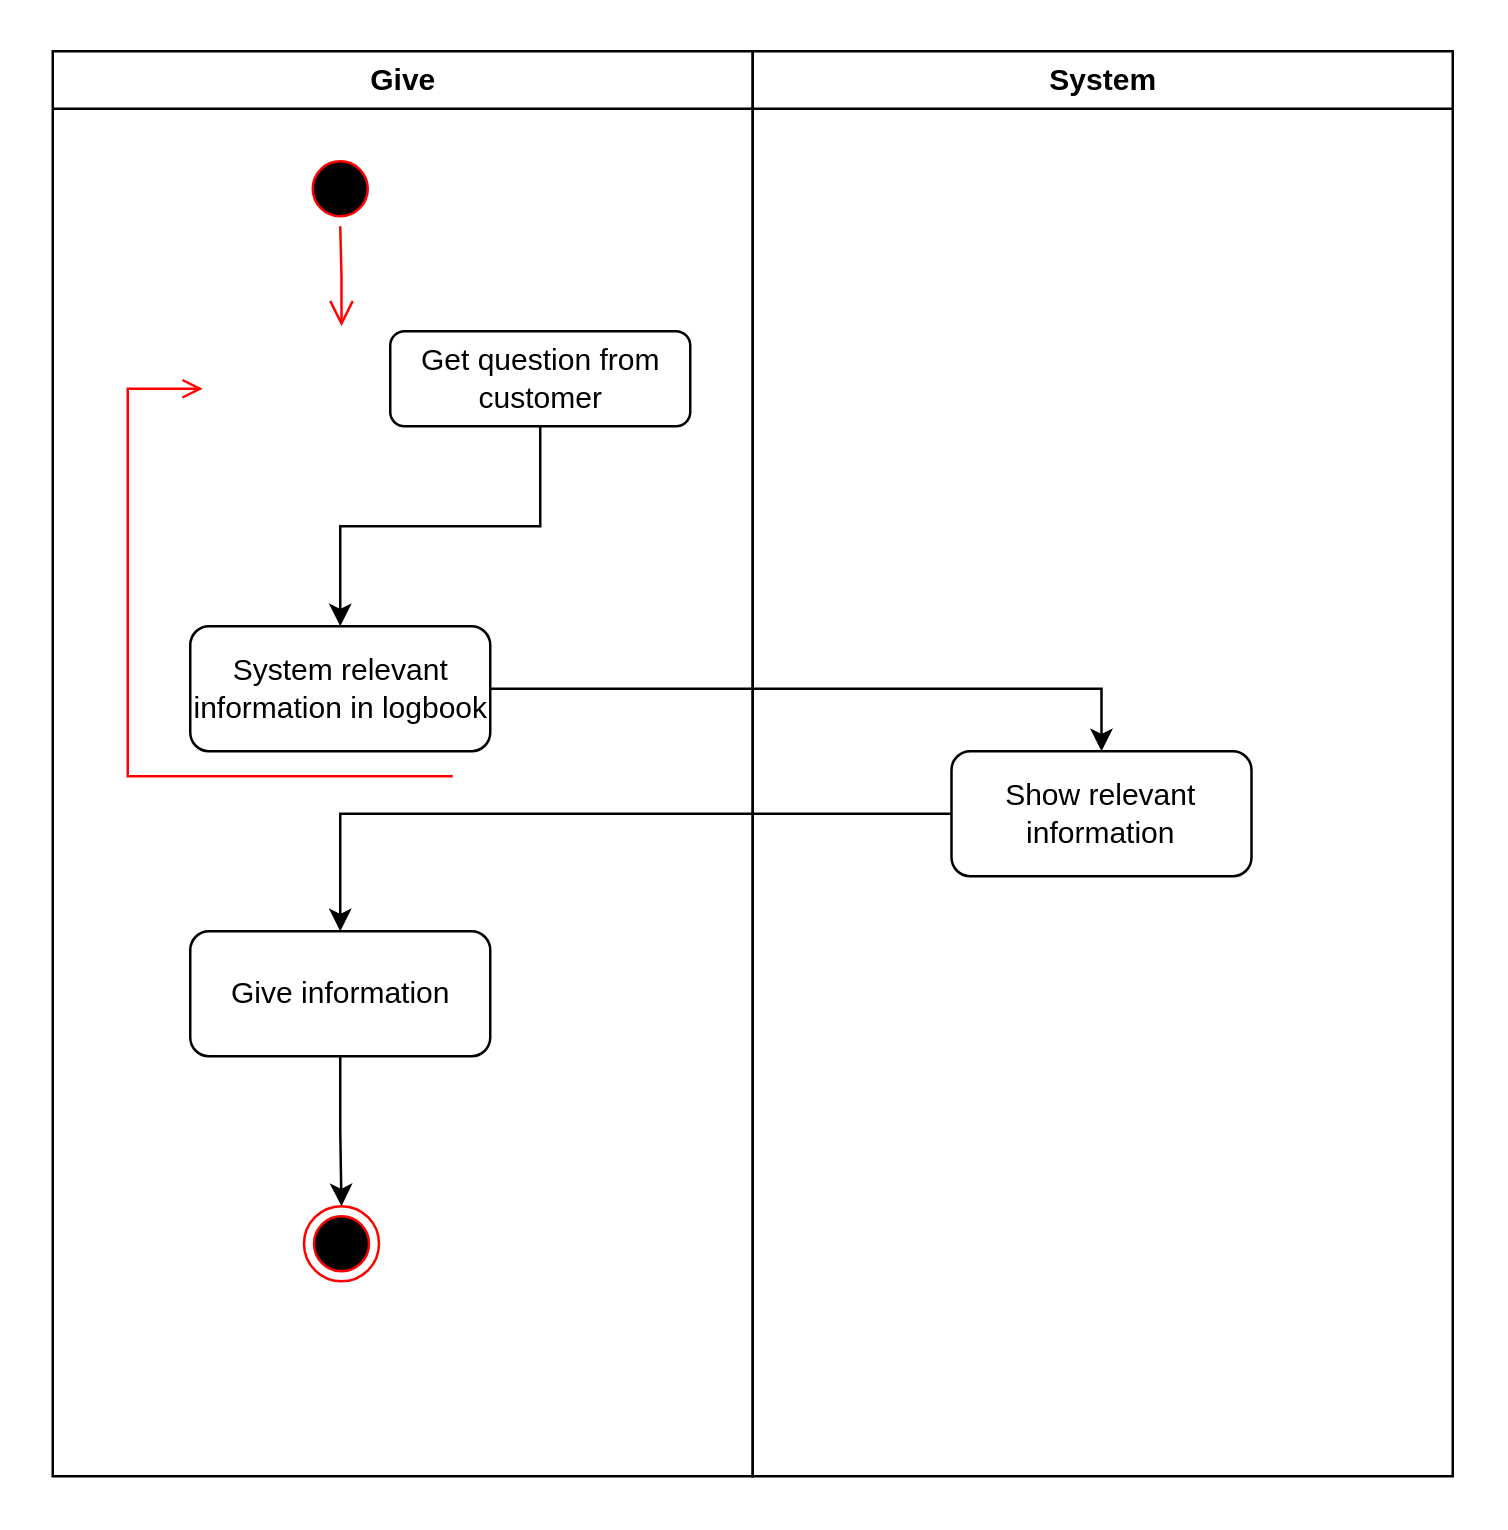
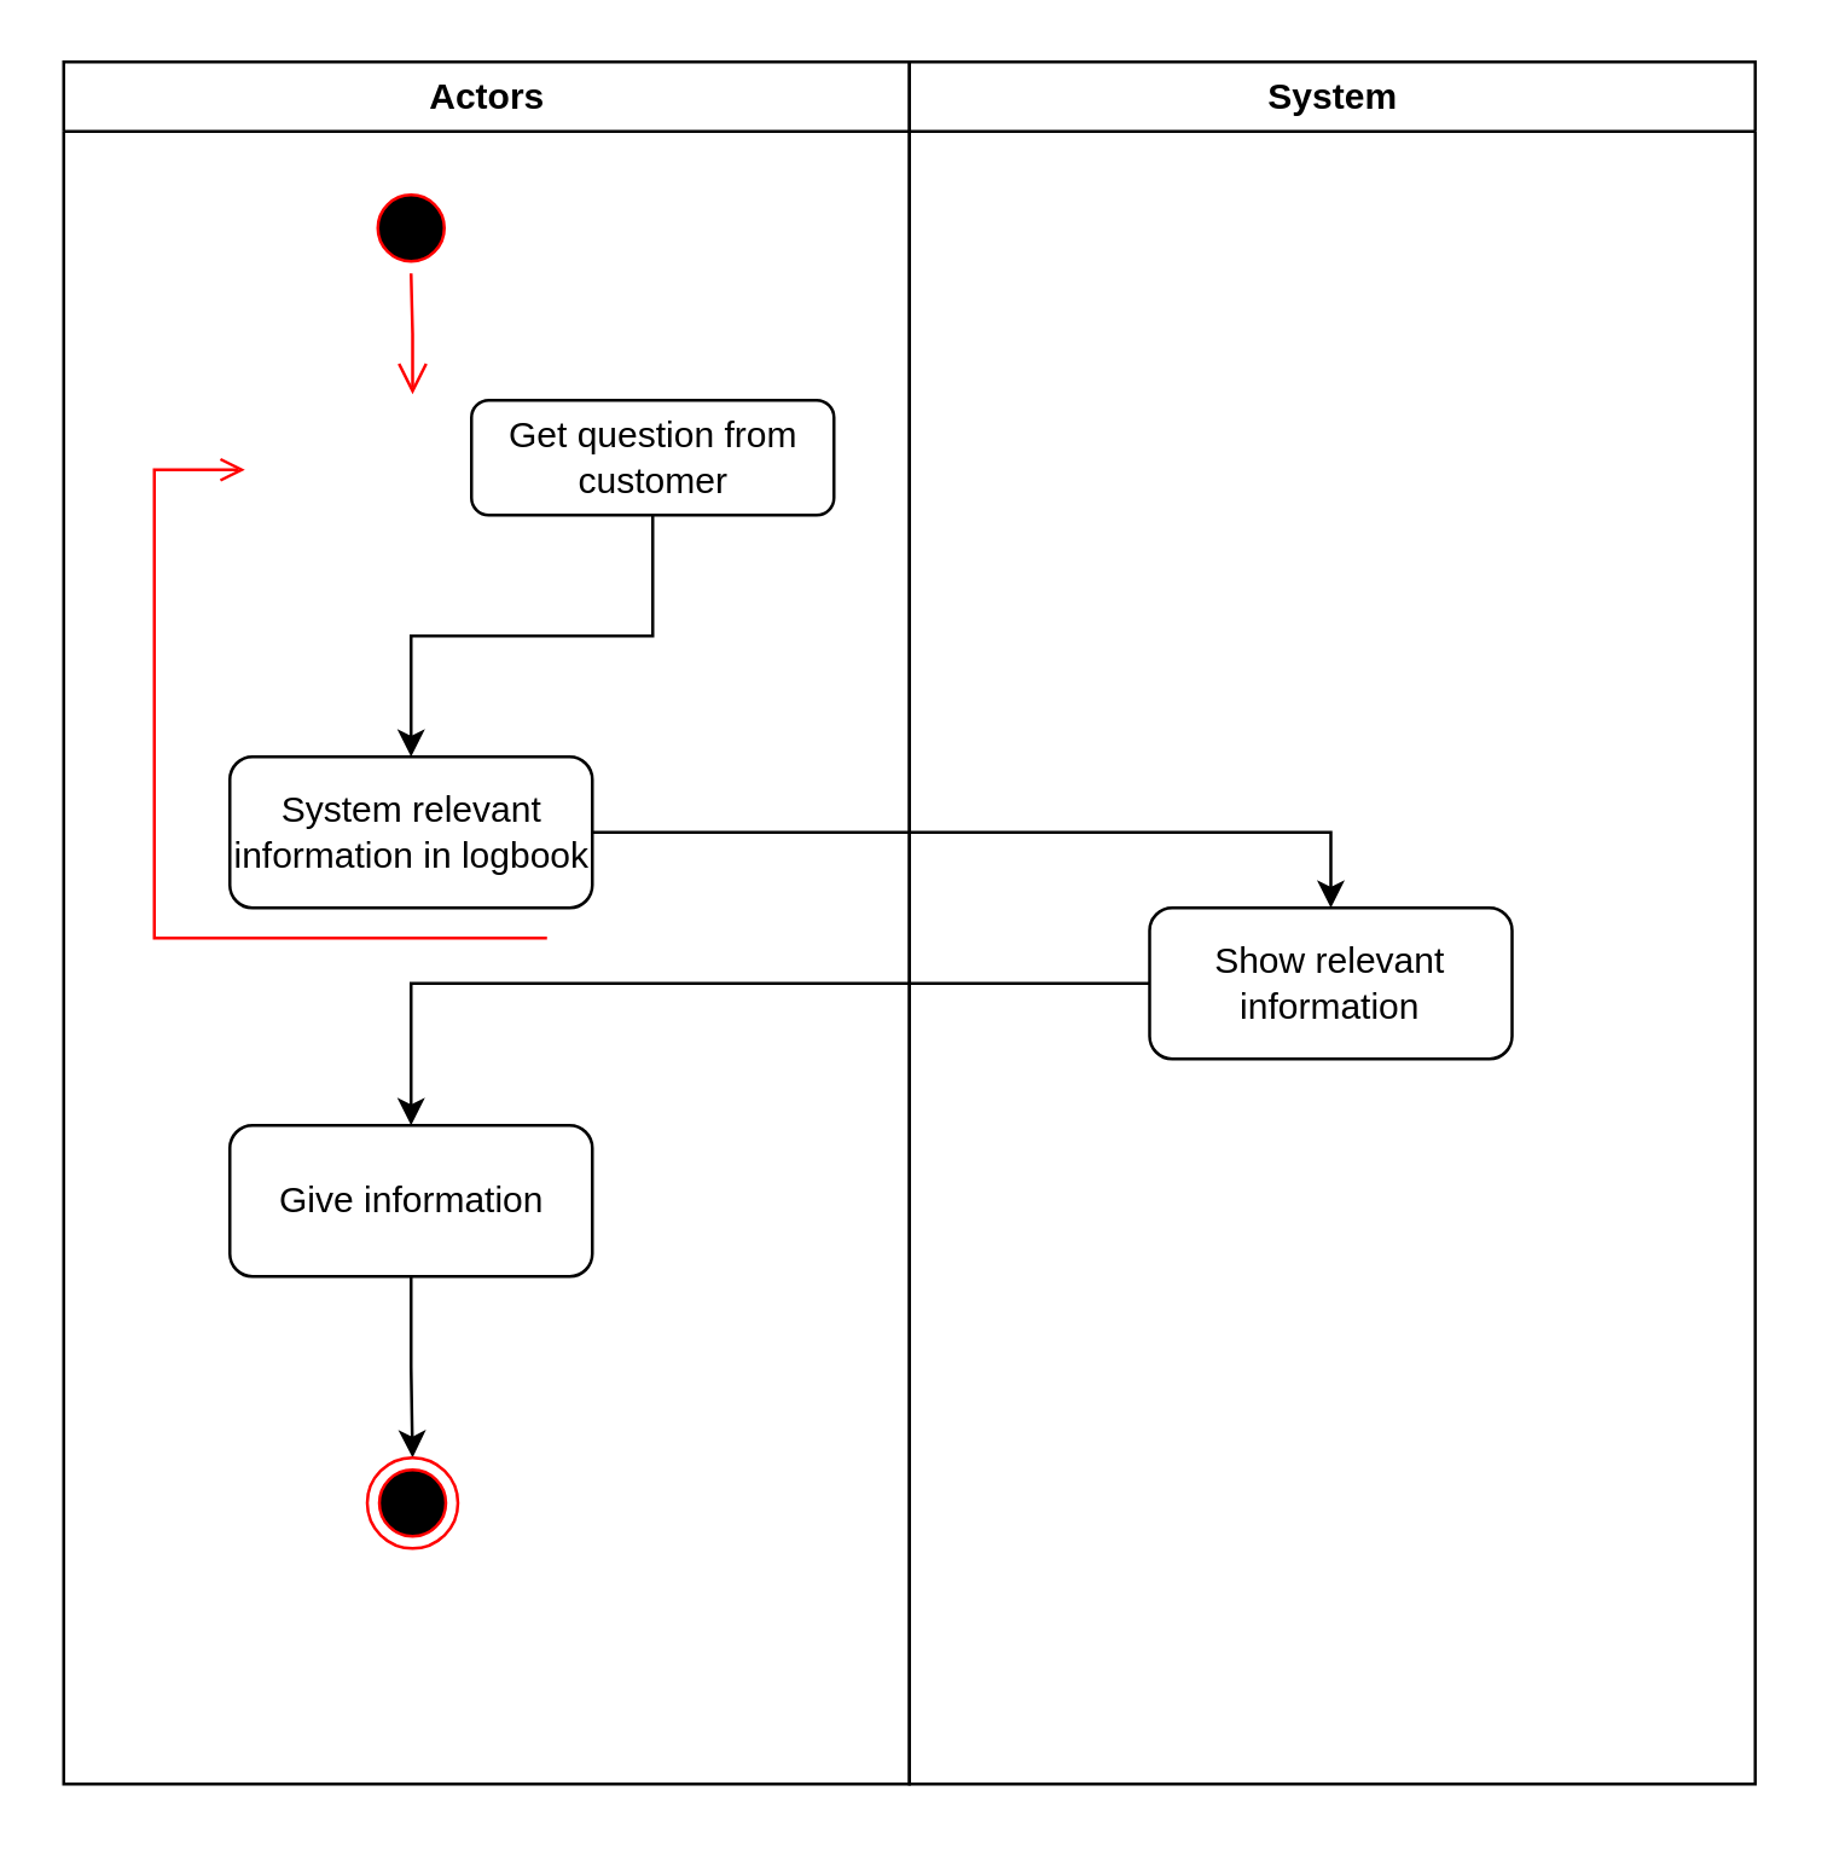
- <mxCell id="2" value="Give" style="swimlane;whiteSpace=wrap" parent="1" vertex="1"><mxGeometry x="20.5" y="20" width="280" height="570" as="geometry" /></mxCell>
+ <mxCell id="2" value="Actors" style="swimlane;whiteSpace=wrap" parent="1" vertex="1"><mxGeometry x="20.5" y="20" width="280" height="570" as="geometry" /></mxCell>
